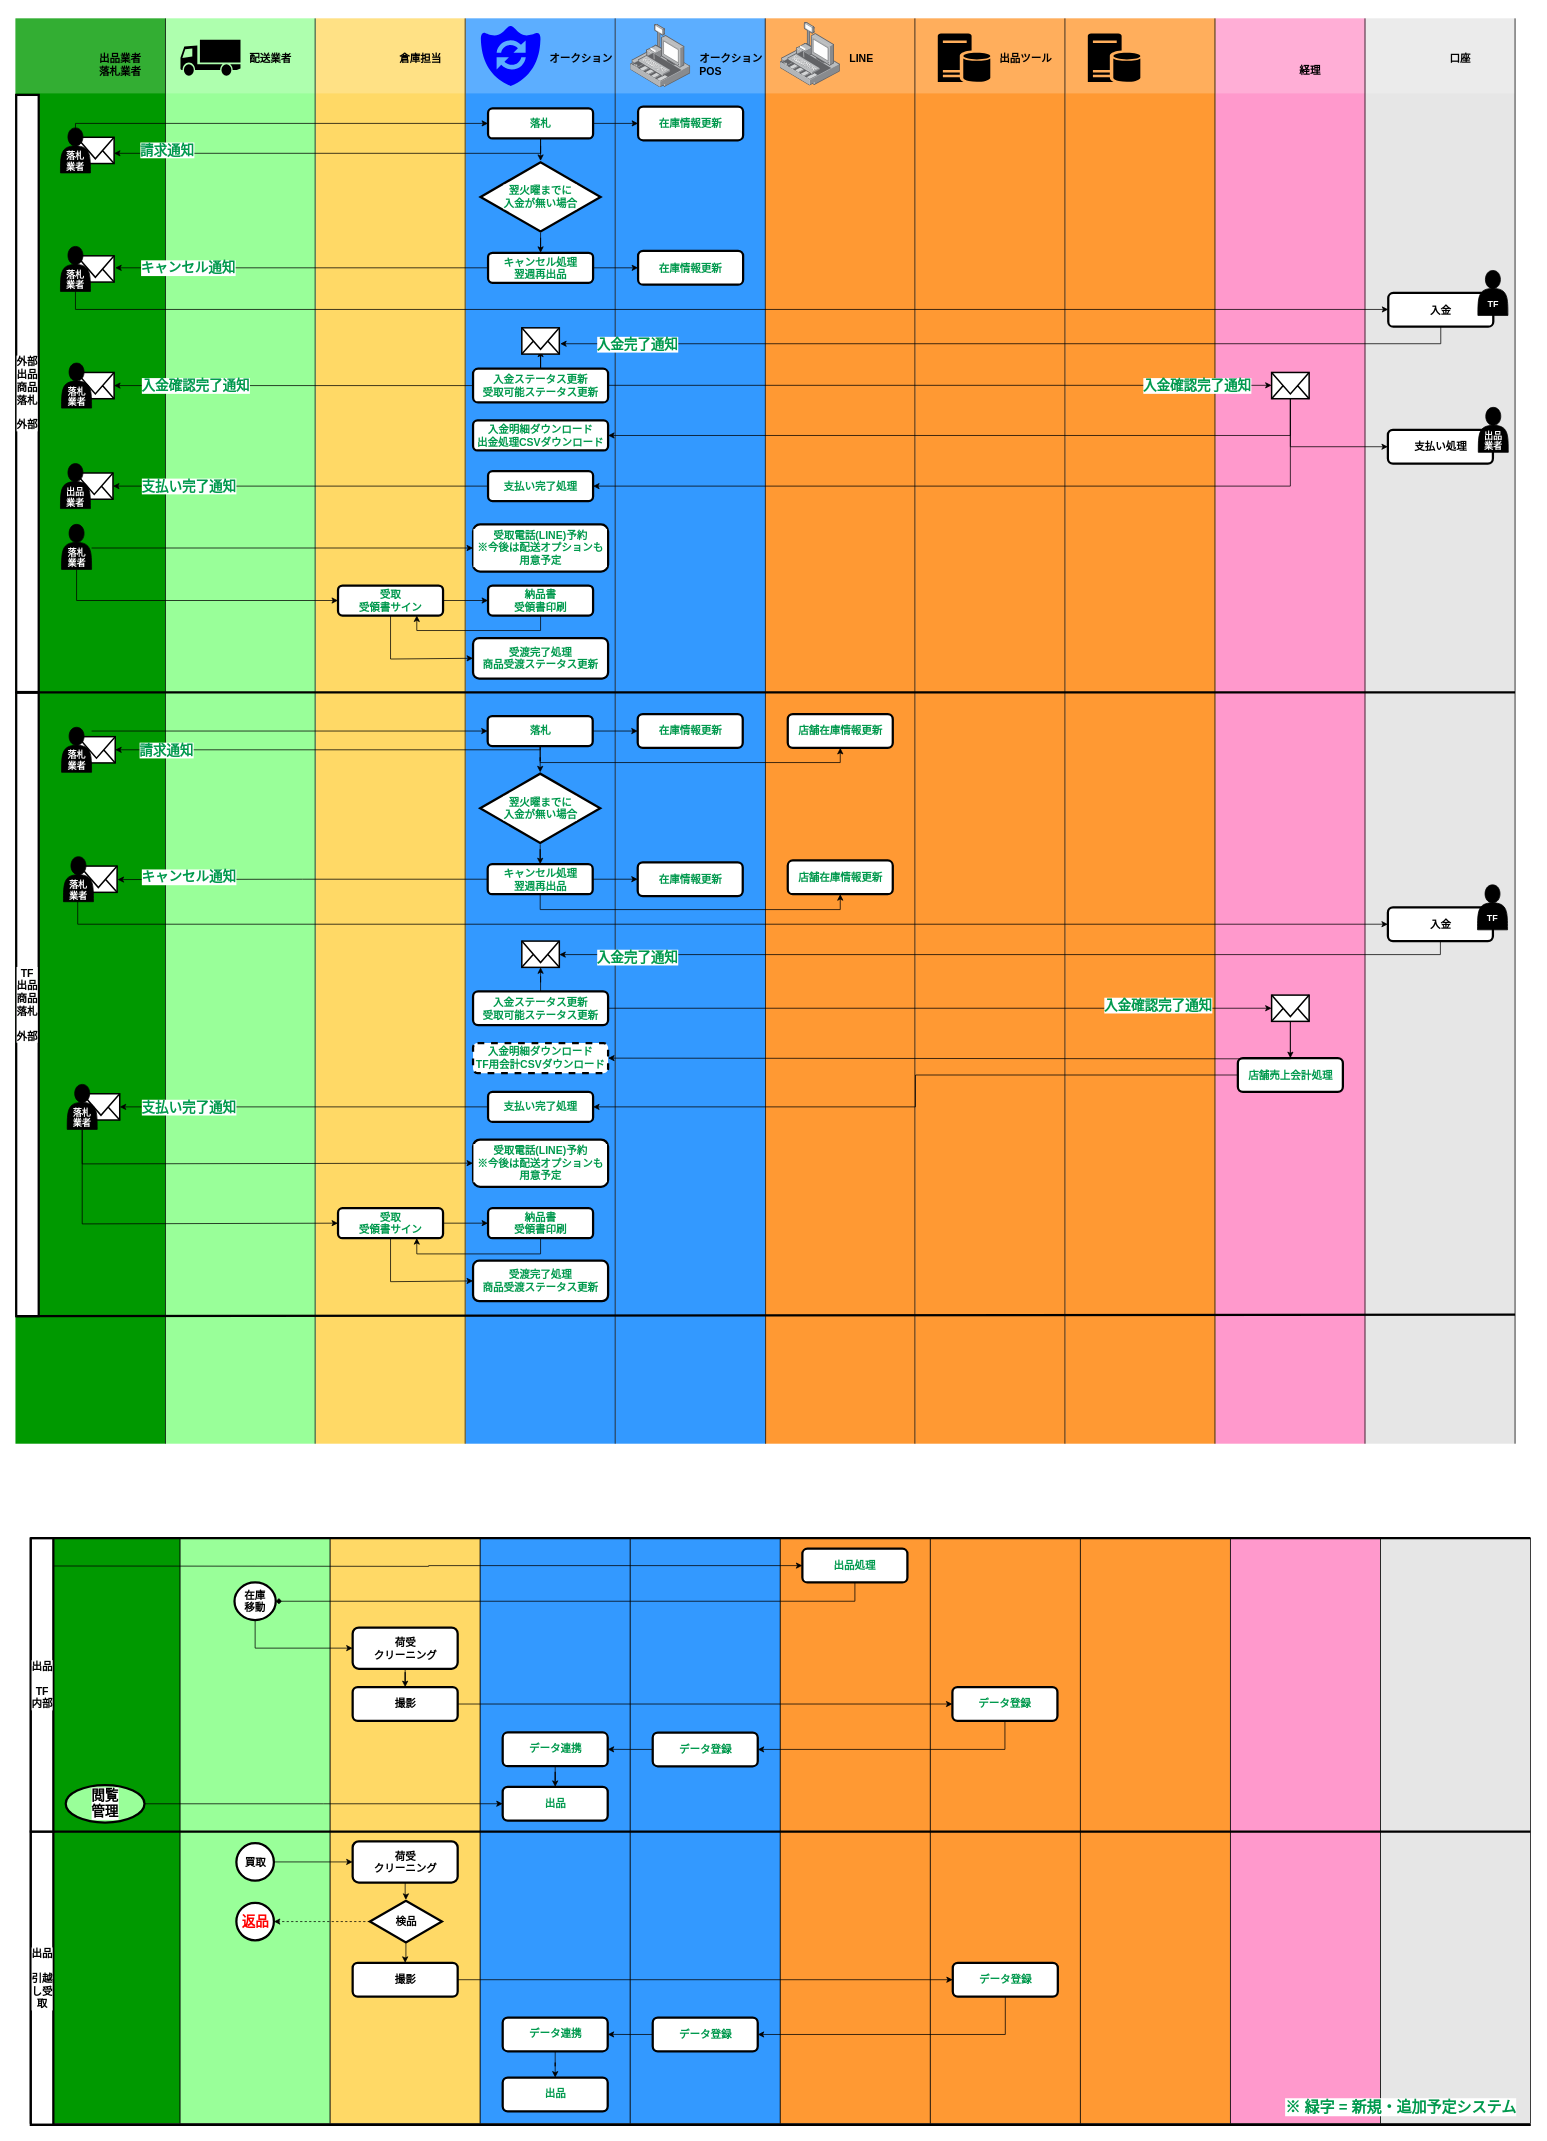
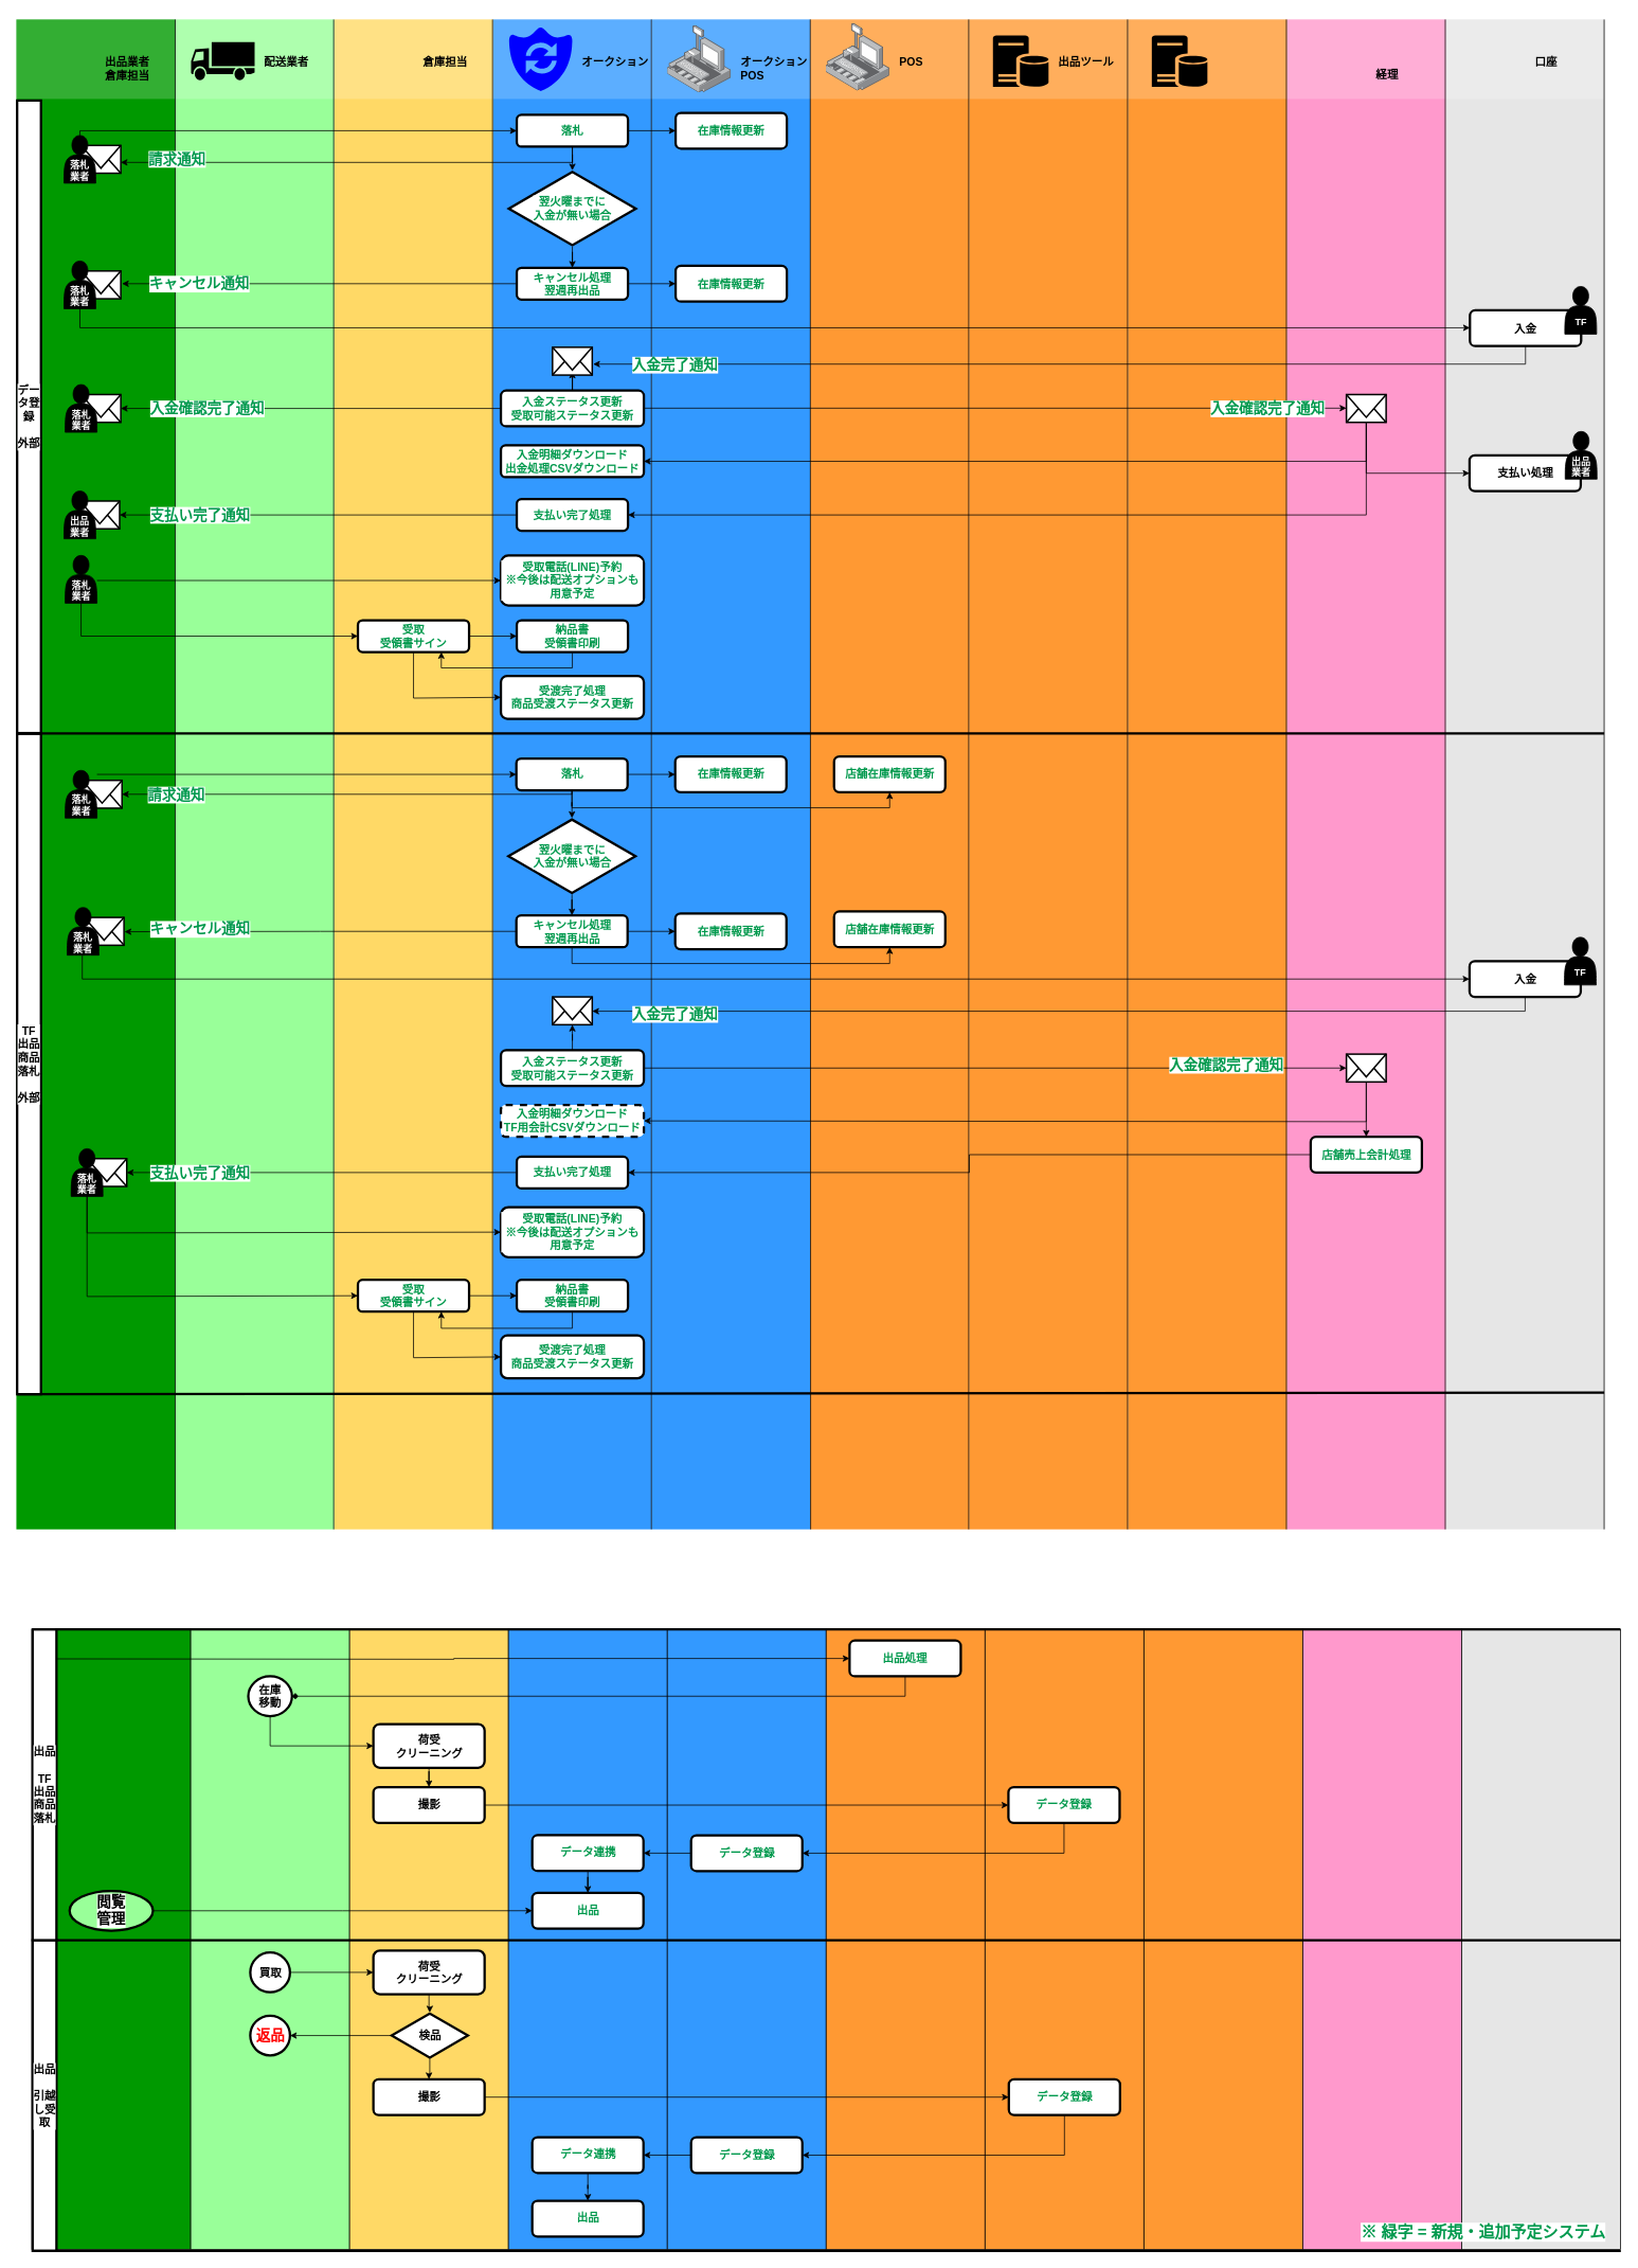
- <mxCell id="77" value="LINE" style="text;html=1;resizable=0;points=[];autosize=1;align=left;verticalAlign=top;spacingTop=-4;fontSize=14;fontColor=#000000;fontStyle=1" parent="73" vertex="1"><mxGeometry x="110" y="42.5" width="50" height="20" as="geometry" /></mxCell>
+ <mxCell id="77" value="POS" style="text;html=1;resizable=0;points=[];autosize=1;align=left;verticalAlign=top;spacingTop=-4;fontSize=14;fontColor=#000000;fontStyle=1" parent="73" vertex="1"><mxGeometry x="110" y="42.5" width="50" height="20" as="geometry" /></mxCell>
- <mxCell id="147" value="出品業者&lt;br&gt;落札業者" style="text;html=1;resizable=0;points=[];autosize=1;align=left;verticalAlign=top;spacingTop=-4;fontSize=14;fontColor=#000000;fontStyle=1" parent="143" vertex="1"><mxGeometry x="110" y="42.5" width="70" height="40" as="geometry" /></mxCell>
+ <mxCell id="147" value="出品業者&lt;br&gt;倉庫担当" style="text;html=1;resizable=0;points=[];autosize=1;align=left;verticalAlign=top;spacingTop=-4;fontSize=14;fontColor=#000000;fontStyle=1" parent="143" vertex="1"><mxGeometry x="110" y="42.5" width="70" height="40" as="geometry" /></mxCell>
- <mxCell id="150" value="外部出品商品落札&lt;br&gt;&lt;br&gt;外部" style="rounded=0;whiteSpace=wrap;html=1;labelBackgroundColor=#ffffff;strokeWidth=3;fillColor=#FFFFFF;gradientColor=none;fontSize=14;fontColor=#000000;align=center;fontStyle=1" parent="143" vertex="1"><mxGeometry x="1" y="102" width="30" height="796" as="geometry" /></mxCell>
+ <mxCell id="150" value="データ登録&lt;br&gt;&lt;br&gt;外部" style="rounded=0;whiteSpace=wrap;html=1;labelBackgroundColor=#ffffff;strokeWidth=3;fillColor=#FFFFFF;gradientColor=none;fontSize=14;fontColor=#000000;align=center;fontStyle=1" parent="143" vertex="1"><mxGeometry x="1" y="102" width="30" height="796" as="geometry" /></mxCell>
- <mxCell id="59" value="店舗売上会計処理" style="rounded=1;whiteSpace=wrap;html=1;labelBackgroundColor=#ffffff;strokeWidth=3;fillColor=#FFFFFF;gradientColor=none;fontSize=14;fontColor=#00994D;align=center;fontStyle=1" vertex="1" parent="52"><mxGeometry x="30" y="1386" width="140" height="45" as="geometry" /></mxCell>
+ <mxCell id="59" value="店舗売上会計処理" style="rounded=1;whiteSpace=wrap;html=1;labelBackgroundColor=#ffffff;strokeWidth=3;fillColor=#FFFFFF;gradientColor=none;fontSize=14;fontColor=#00994D;align=center;fontStyle=1" vertex="1" parent="52"><mxGeometry x="30" y="1406" width="140" height="45" as="geometry" /></mxCell>
- <mxCell id="174" value="出品&lt;br&gt;&lt;br&gt;TF内部&lt;br&gt;" style="rounded=0;whiteSpace=wrap;html=1;labelBackgroundColor=#ffffff;strokeWidth=3;fillColor=#FFFFFF;gradientColor=none;fontSize=14;fontColor=#000000;align=center;fontStyle=1" parent="1" vertex="1"><mxGeometry x="40.5" y="2050" width="30" height="391" as="geometry" /></mxCell>
+ <mxCell id="174" value="出品&lt;br&gt;&lt;br&gt;TF出品商品落札&lt;br&gt;" style="rounded=0;whiteSpace=wrap;html=1;labelBackgroundColor=#ffffff;strokeWidth=3;fillColor=#FFFFFF;gradientColor=none;fontSize=14;fontColor=#000000;align=center;fontStyle=1" parent="1" vertex="1"><mxGeometry x="40.5" y="2050" width="30" height="391" as="geometry" /></mxCell>
- <mxCell id="127" style="edgeStyle=orthogonalEdgeStyle;rounded=0;orthogonalLoop=1;jettySize=auto;html=1;entryX=1;entryY=0.5;entryDx=0;entryDy=0;strokeWidth=1;fontSize=14;fontColor=#0000FF;dashed=1;" parent="94" source="129" target="134" edge="1"><mxGeometry relative="1" as="geometry" /></mxCell>
+ <mxCell id="127" style="edgeStyle=orthogonalEdgeStyle;rounded=0;orthogonalLoop=1;jettySize=auto;html=1;entryX=1;entryY=0.5;entryDx=0;entryDy=0;strokeWidth=1;fontSize=14;fontColor=#0000FF;" parent="94" source="129" target="134" edge="1"><mxGeometry relative="1" as="geometry" /></mxCell>
